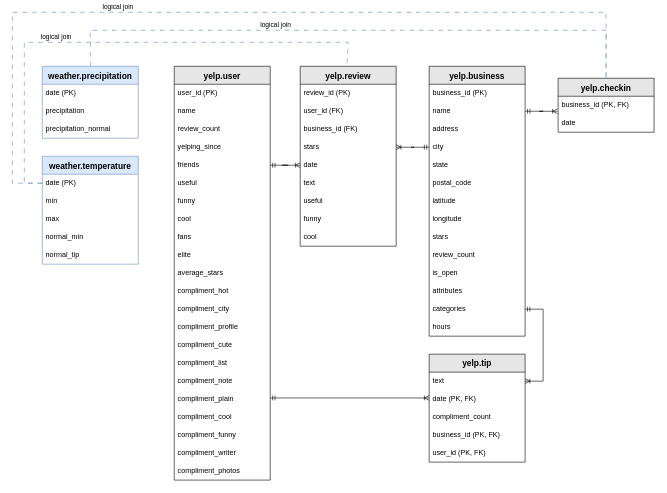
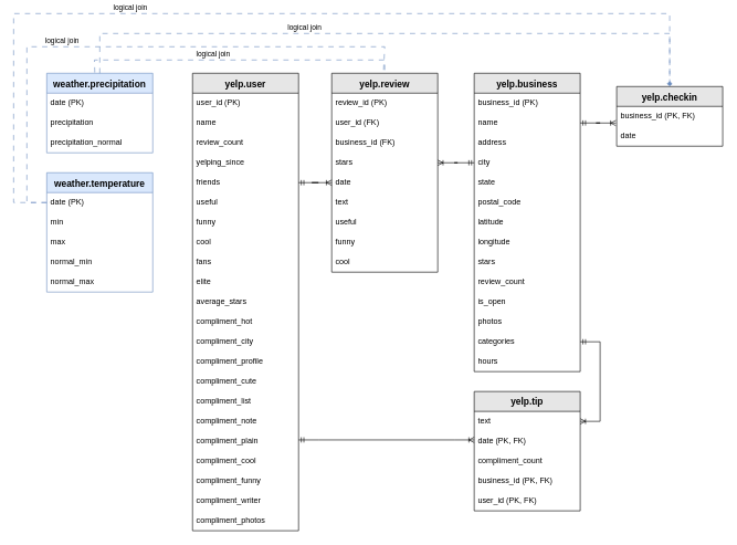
+ <mxCell id="74" value="" style="endArrow=none;html=1;rounded=0;entryX=0.5;entryY=0;entryDx=0;entryDy=0;exitX=0.453;exitY=-0.009;exitDx=0;exitDy=0;exitPerimeter=0;dashed=1;dashPattern=8 8;fillColor=#dae8fc;strokeColor=#6c8ebf;" edge="1" parent="1" source="64" target="17"><mxGeometry width="50" height="50" relative="1" as="geometry"><mxPoint x="270" y="90" as="sourcePoint" /><mxPoint x="320" y="40" as="targetPoint" /><Array as="points"><mxPoint x="142" y="90" /><mxPoint x="360" y="90" /><mxPoint x="580" y="90" /></Array></mxGeometry></mxCell>
+ <mxCell id="75" value="logical join" style="edgeLabel;html=1;align=center;verticalAlign=middle;resizable=0;points=[];" vertex="1" connectable="0" parent="74"><mxGeometry x="-0.346" y="-2" relative="1" as="geometry"><mxPoint x="41" y="-12" as="offset" /></mxGeometry></mxCell>
- <mxCell id="78" value="" style="endArrow=none;html=1;rounded=0;entryX=0.5;entryY=0;entryDx=0;entryDy=0;exitX=0.5;exitY=0;exitDx=0;exitDy=0;dashed=1;dashPattern=8 8;fillColor=#dae8fc;strokeColor=#6c8ebf;" edge="1" parent="1" source="64" target="50"><mxGeometry width="50" height="50" relative="1" as="geometry"><mxPoint x="460" y="295" as="sourcePoint" /><mxPoint x="968" y="100" as="targetPoint" /><Array as="points"><mxPoint x="150" y="80" /><mxPoint x="150" y="50" /><mxPoint x="530" y="50" /><mxPoint x="590" y="50" /><mxPoint x="740" y="50" /><mxPoint x="1010" y="50" /></Array></mxGeometry></mxCell>
+ <mxCell id="78" value="" style="endArrow=diamond;html=1;rounded=0;entryX=0.5;entryY=0;entryDx=0;entryDy=0;exitX=0.5;exitY=0;exitDx=0;exitDy=0;dashed=1;dashPattern=8 8;fillColor=#dae8fc;strokeColor=#6c8ebf;" edge="1" parent="1" source="64" target="50"><mxGeometry width="50" height="50" relative="1" as="geometry"><mxPoint x="460" y="295" as="sourcePoint" /><mxPoint x="968" y="100" as="targetPoint" /><Array as="points"><mxPoint x="150" y="80" /><mxPoint x="150" y="50" /><mxPoint x="530" y="50" /><mxPoint x="590" y="50" /><mxPoint x="740" y="50" /><mxPoint x="1010" y="50" /></Array></mxGeometry></mxCell>
- <mxCell id="73" value="normal_tip" style="text;strokeColor=none;fillColor=none;spacingLeft=4;spacingRight=4;overflow=hidden;rotatable=0;points=[[0,0.5],[1,0.5]];portConstraint=eastwest;fontSize=12;" vertex="1" parent="68"><mxGeometry y="150" width="160" height="30" as="geometry" /></mxCell>
+ <mxCell id="73" value="normal_max" style="text;strokeColor=none;fillColor=none;spacingLeft=4;spacingRight=4;overflow=hidden;rotatable=0;points=[[0,0.5],[1,0.5]];portConstraint=eastwest;fontSize=12;" vertex="1" parent="68"><mxGeometry y="150" width="160" height="30" as="geometry" /></mxCell>
- <mxCell id="14" value="attributes" style="text;strokeColor=none;fillColor=none;spacingLeft=4;spacingRight=4;overflow=hidden;rotatable=0;points=[[0,0.5],[1,0.5]];portConstraint=eastwest;fontSize=12;" vertex="1" parent="2"><mxGeometry y="360" width="160" height="30" as="geometry" /></mxCell>
+ <mxCell id="14" value="photos" style="text;strokeColor=none;fillColor=none;spacingLeft=4;spacingRight=4;overflow=hidden;rotatable=0;points=[[0,0.5],[1,0.5]];portConstraint=eastwest;fontSize=12;" vertex="1" parent="2"><mxGeometry y="360" width="160" height="30" as="geometry" /></mxCell>
